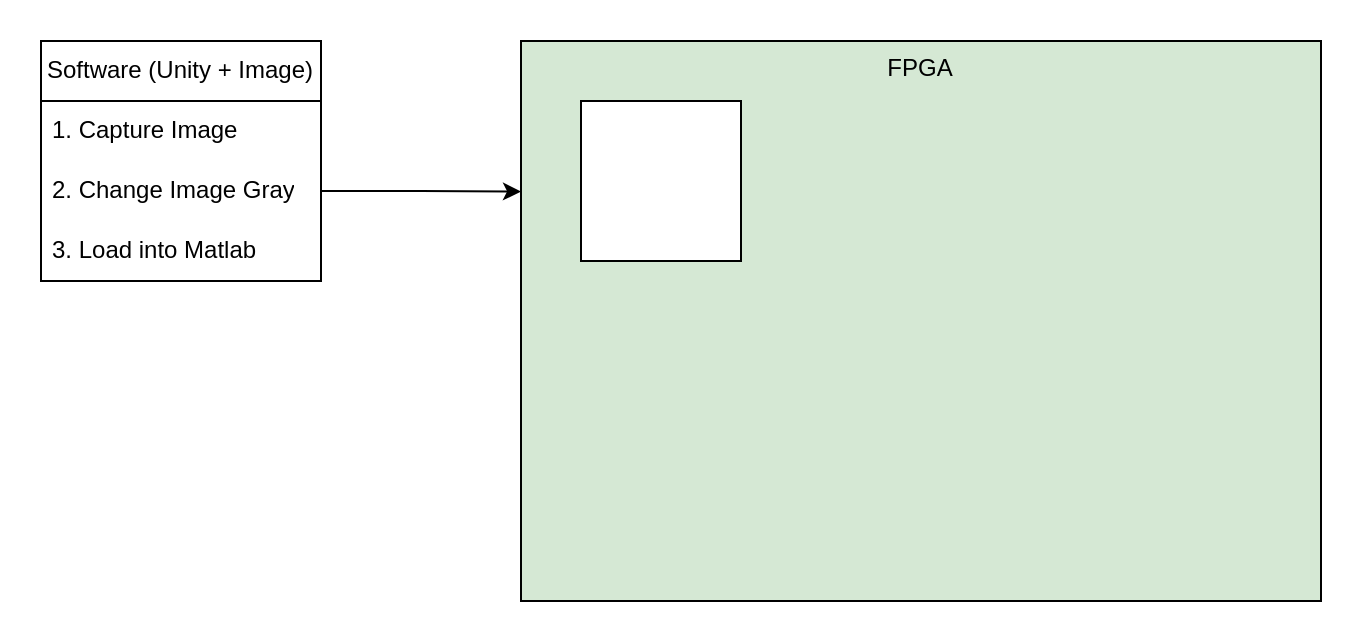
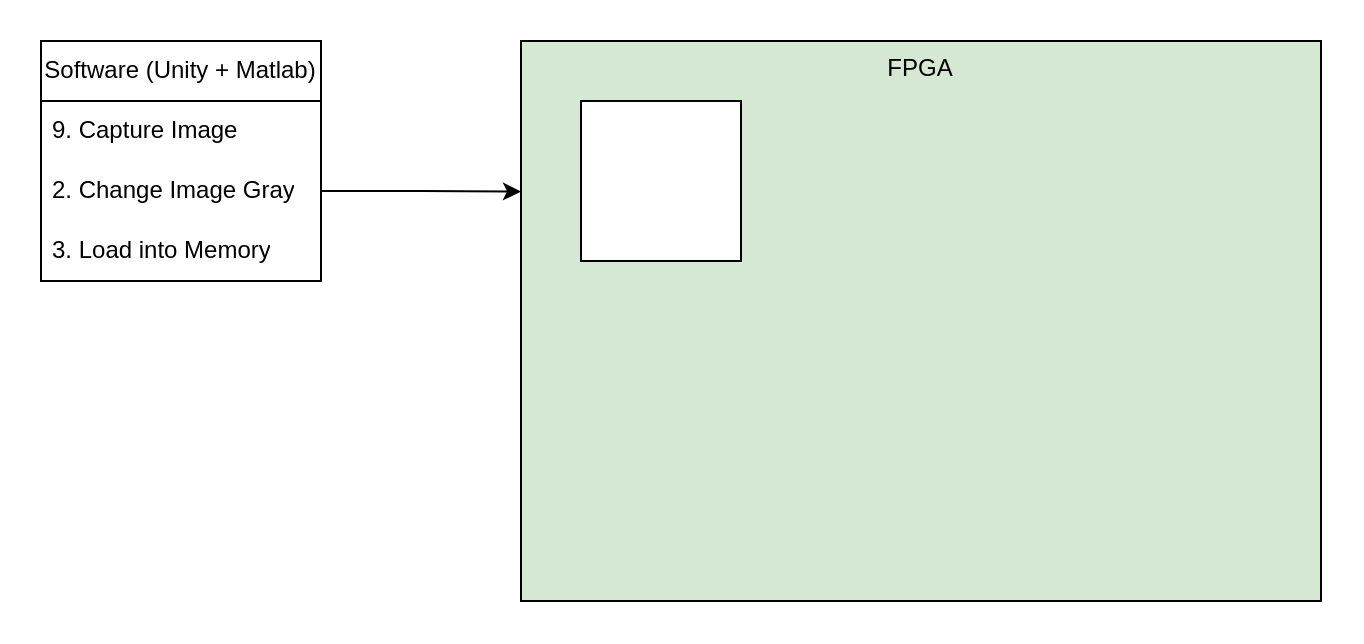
- <mxCell id="2" value="Software (Unity + Image)" style="swimlane;fontStyle=0;childLayout=stackLayout;horizontal=1;startSize=30;horizontalStack=0;resizeParent=1;resizeParentMax=0;resizeLast=0;collapsible=1;marginBottom=0;whiteSpace=wrap;html=1;" vertex="1" parent="1"><mxGeometry x="20" y="20" width="140" height="120" as="geometry"><mxRectangle x="40" y="40" width="90" height="30" as="alternateBounds" /></mxGeometry></mxCell>
+ <mxCell id="2" value="Software (Unity + Matlab)" style="swimlane;fontStyle=0;childLayout=stackLayout;horizontal=1;startSize=30;horizontalStack=0;resizeParent=1;resizeParentMax=0;resizeLast=0;collapsible=1;marginBottom=0;whiteSpace=wrap;html=1;" vertex="1" parent="1"><mxGeometry x="20" y="20" width="140" height="120" as="geometry"><mxRectangle x="40" y="40" width="90" height="30" as="alternateBounds" /></mxGeometry></mxCell>
- <mxCell id="3" value="1. Capture Image" style="text;strokeColor=none;fillColor=none;align=left;verticalAlign=middle;spacingLeft=4;spacingRight=4;overflow=hidden;points=[[0,0.5],[1,0.5]];portConstraint=eastwest;rotatable=0;whiteSpace=wrap;html=1;" vertex="1" parent="2"><mxGeometry y="30" width="140" height="30" as="geometry" /></mxCell>
+ <mxCell id="3" value="9. Capture Image" style="text;strokeColor=none;fillColor=none;align=left;verticalAlign=middle;spacingLeft=4;spacingRight=4;overflow=hidden;points=[[0,0.5],[1,0.5]];portConstraint=eastwest;rotatable=0;whiteSpace=wrap;html=1;" vertex="1" parent="2"><mxGeometry y="30" width="140" height="30" as="geometry" /></mxCell>
- <mxCell id="6" value="3. Load into Matlab" style="text;strokeColor=none;fillColor=none;align=left;verticalAlign=middle;spacingLeft=4;spacingRight=4;overflow=hidden;points=[[0,0.5],[1,0.5]];portConstraint=eastwest;rotatable=0;whiteSpace=wrap;html=1;" vertex="1" parent="2"><mxGeometry y="90" width="140" height="30" as="geometry" /></mxCell>
+ <mxCell id="6" value="3. Load into Memory" style="text;strokeColor=none;fillColor=none;align=left;verticalAlign=middle;spacingLeft=4;spacingRight=4;overflow=hidden;points=[[0,0.5],[1,0.5]];portConstraint=eastwest;rotatable=0;whiteSpace=wrap;html=1;" vertex="1" parent="2"><mxGeometry y="90" width="140" height="30" as="geometry" /></mxCell>
